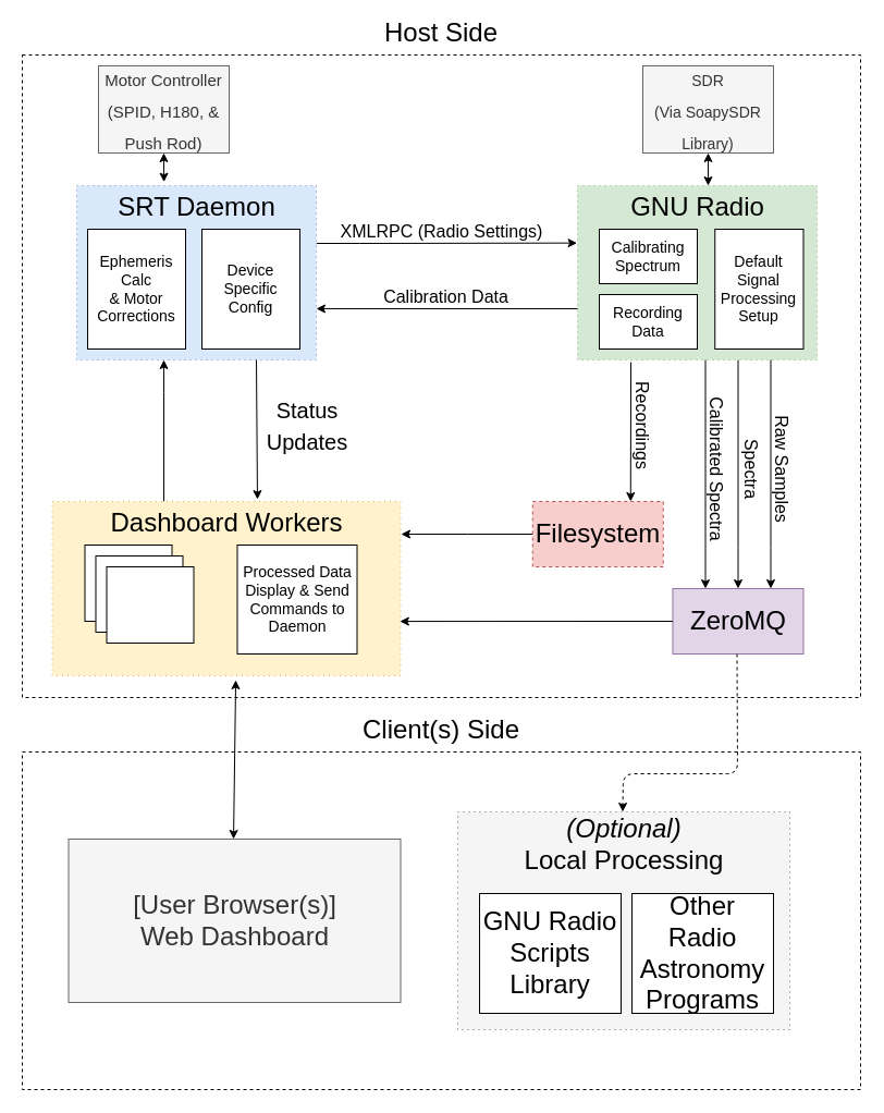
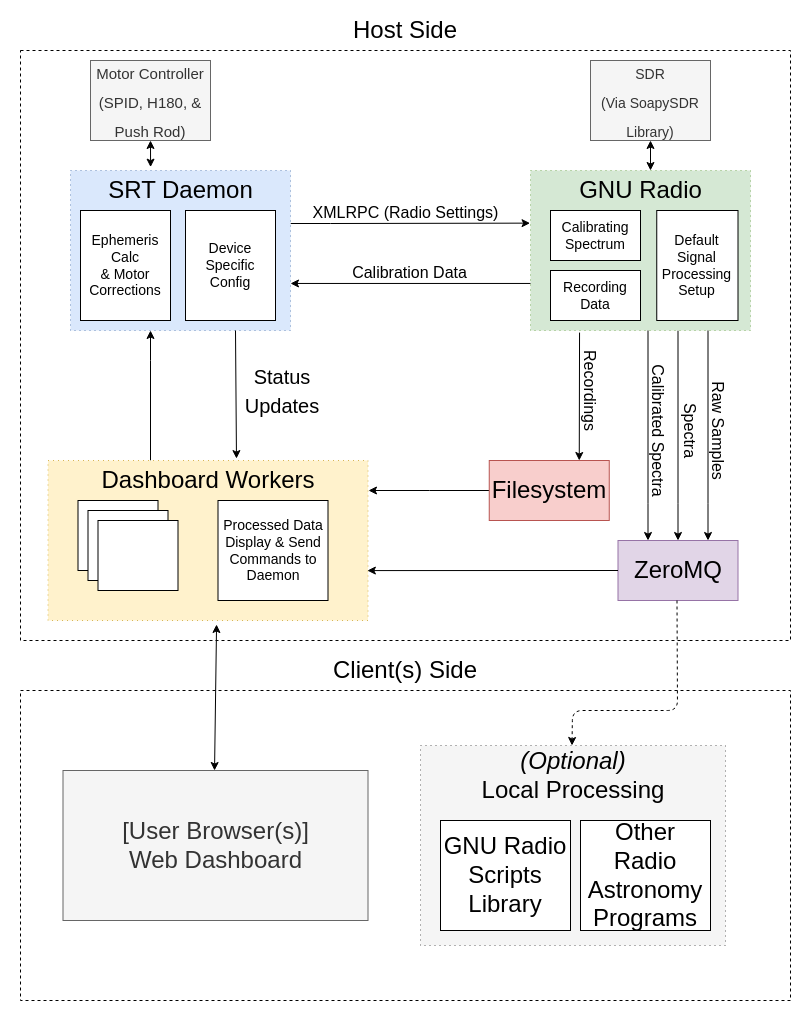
- <mxCell id="17" value="Filesystem" style="rounded=0;whiteSpace=wrap;html=1;fontSize=24;fillColor=#f8cecc;strokeColor=#b85450;dashed=1;" parent="1" vertex="1"><mxGeometry x="488.75" y="460" width="120" height="60" as="geometry" /></mxCell>
+ <mxCell id="17" value="Filesystem" style="rounded=0;whiteSpace=wrap;html=1;fontSize=24;fillColor=#f8cecc;strokeColor=#b85450;" parent="1" vertex="1"><mxGeometry x="488.75" y="460" width="120" height="60" as="geometry" /></mxCell>
